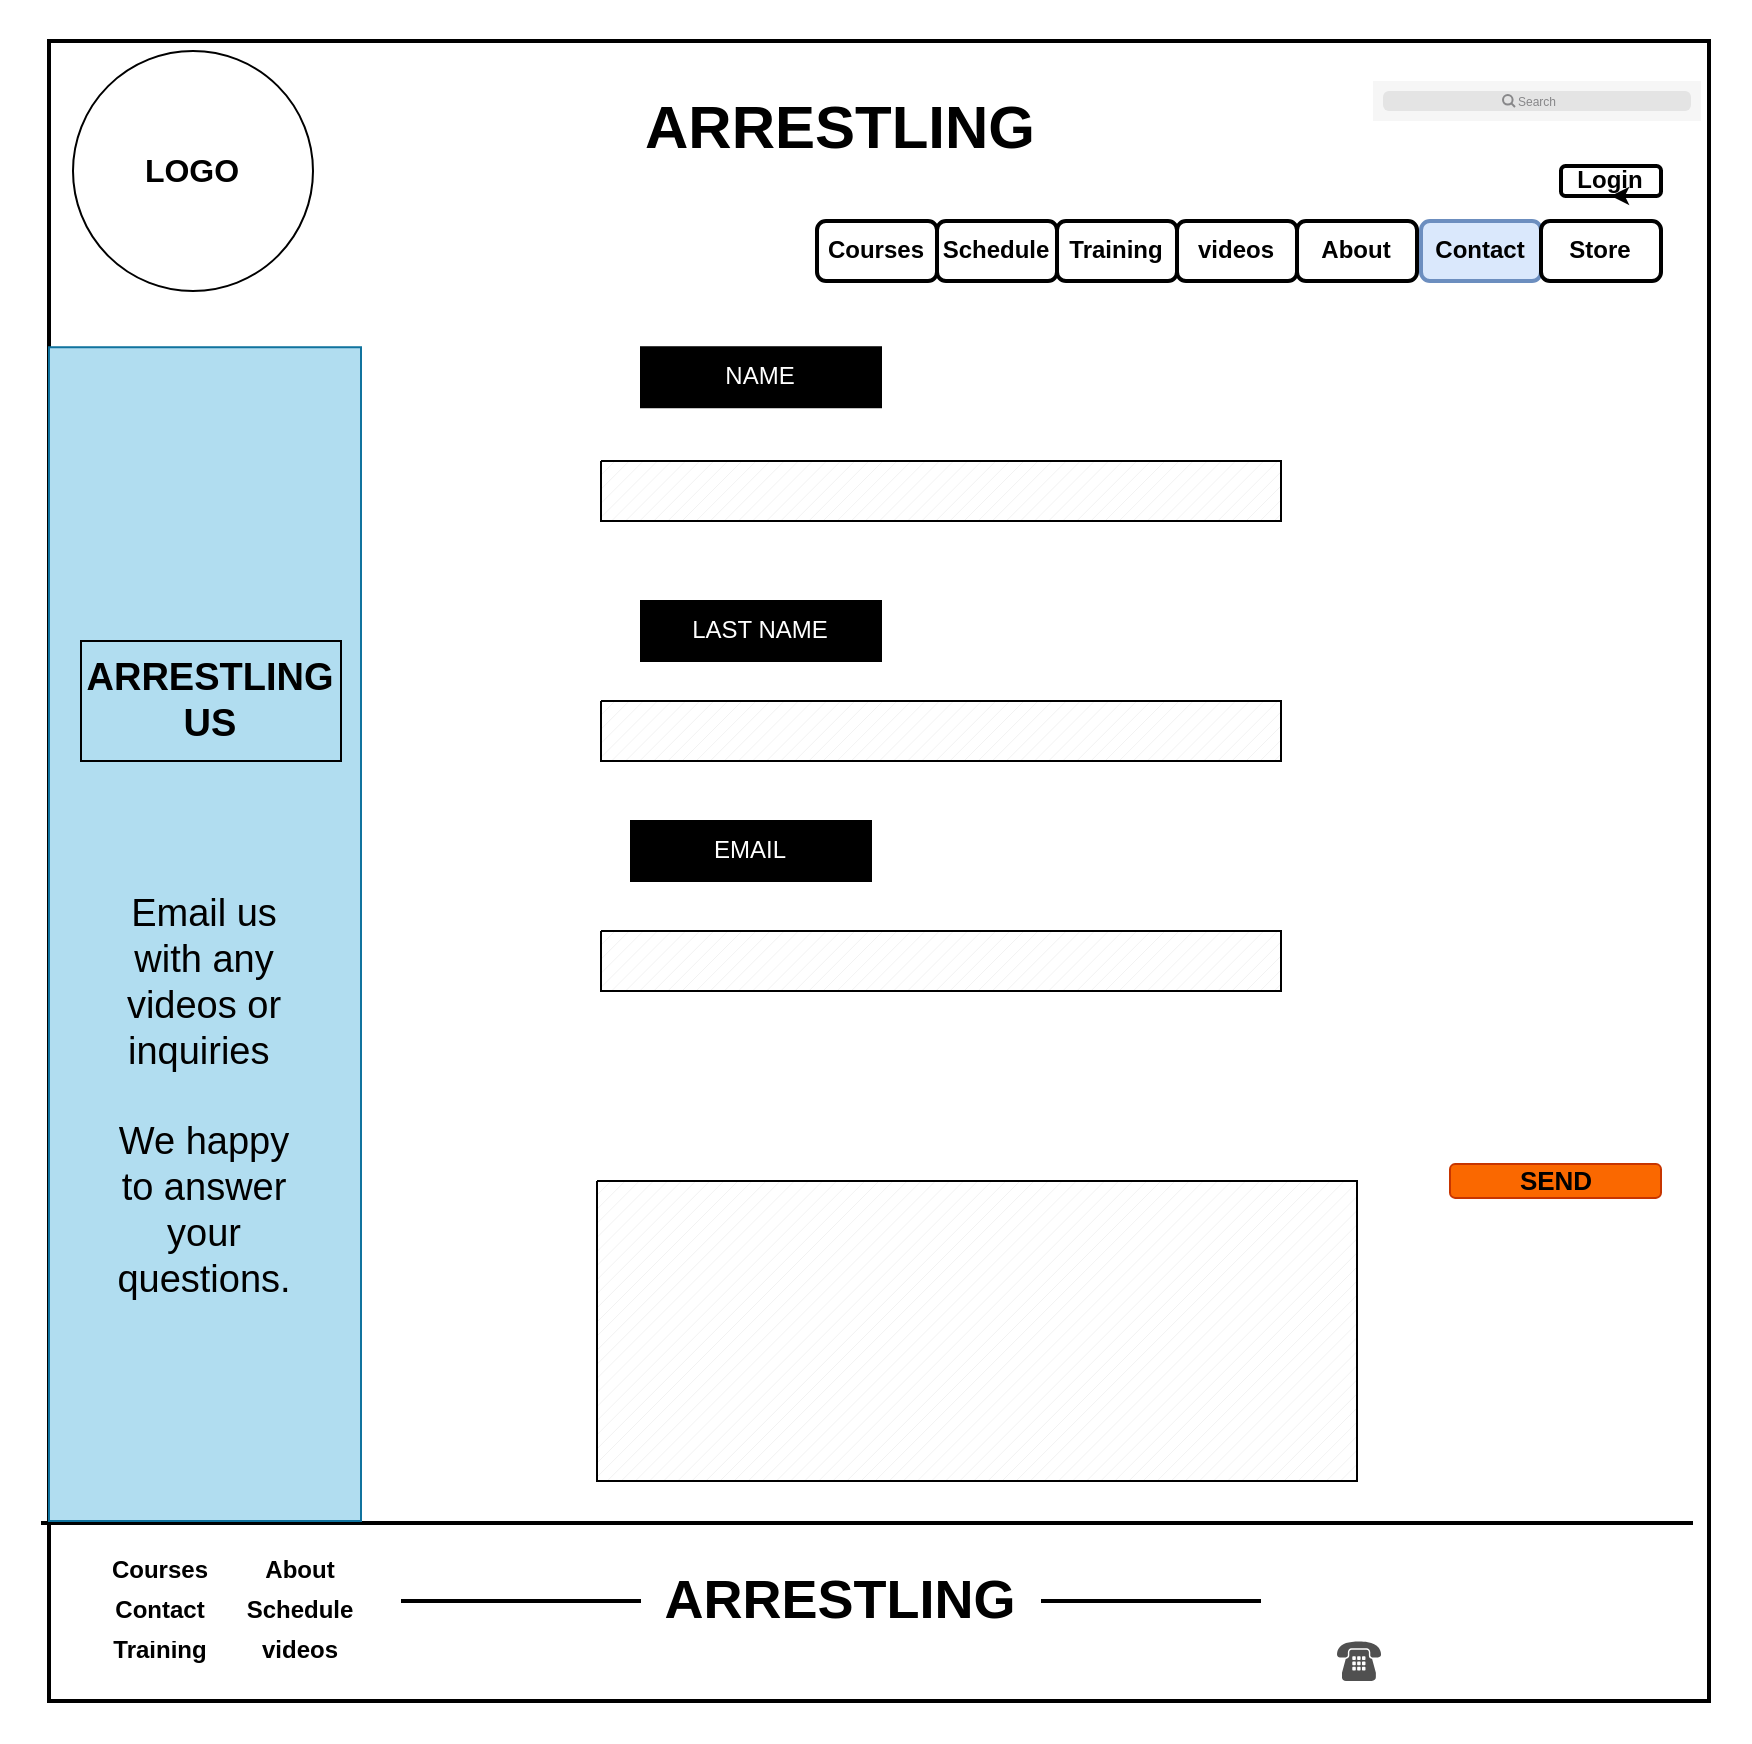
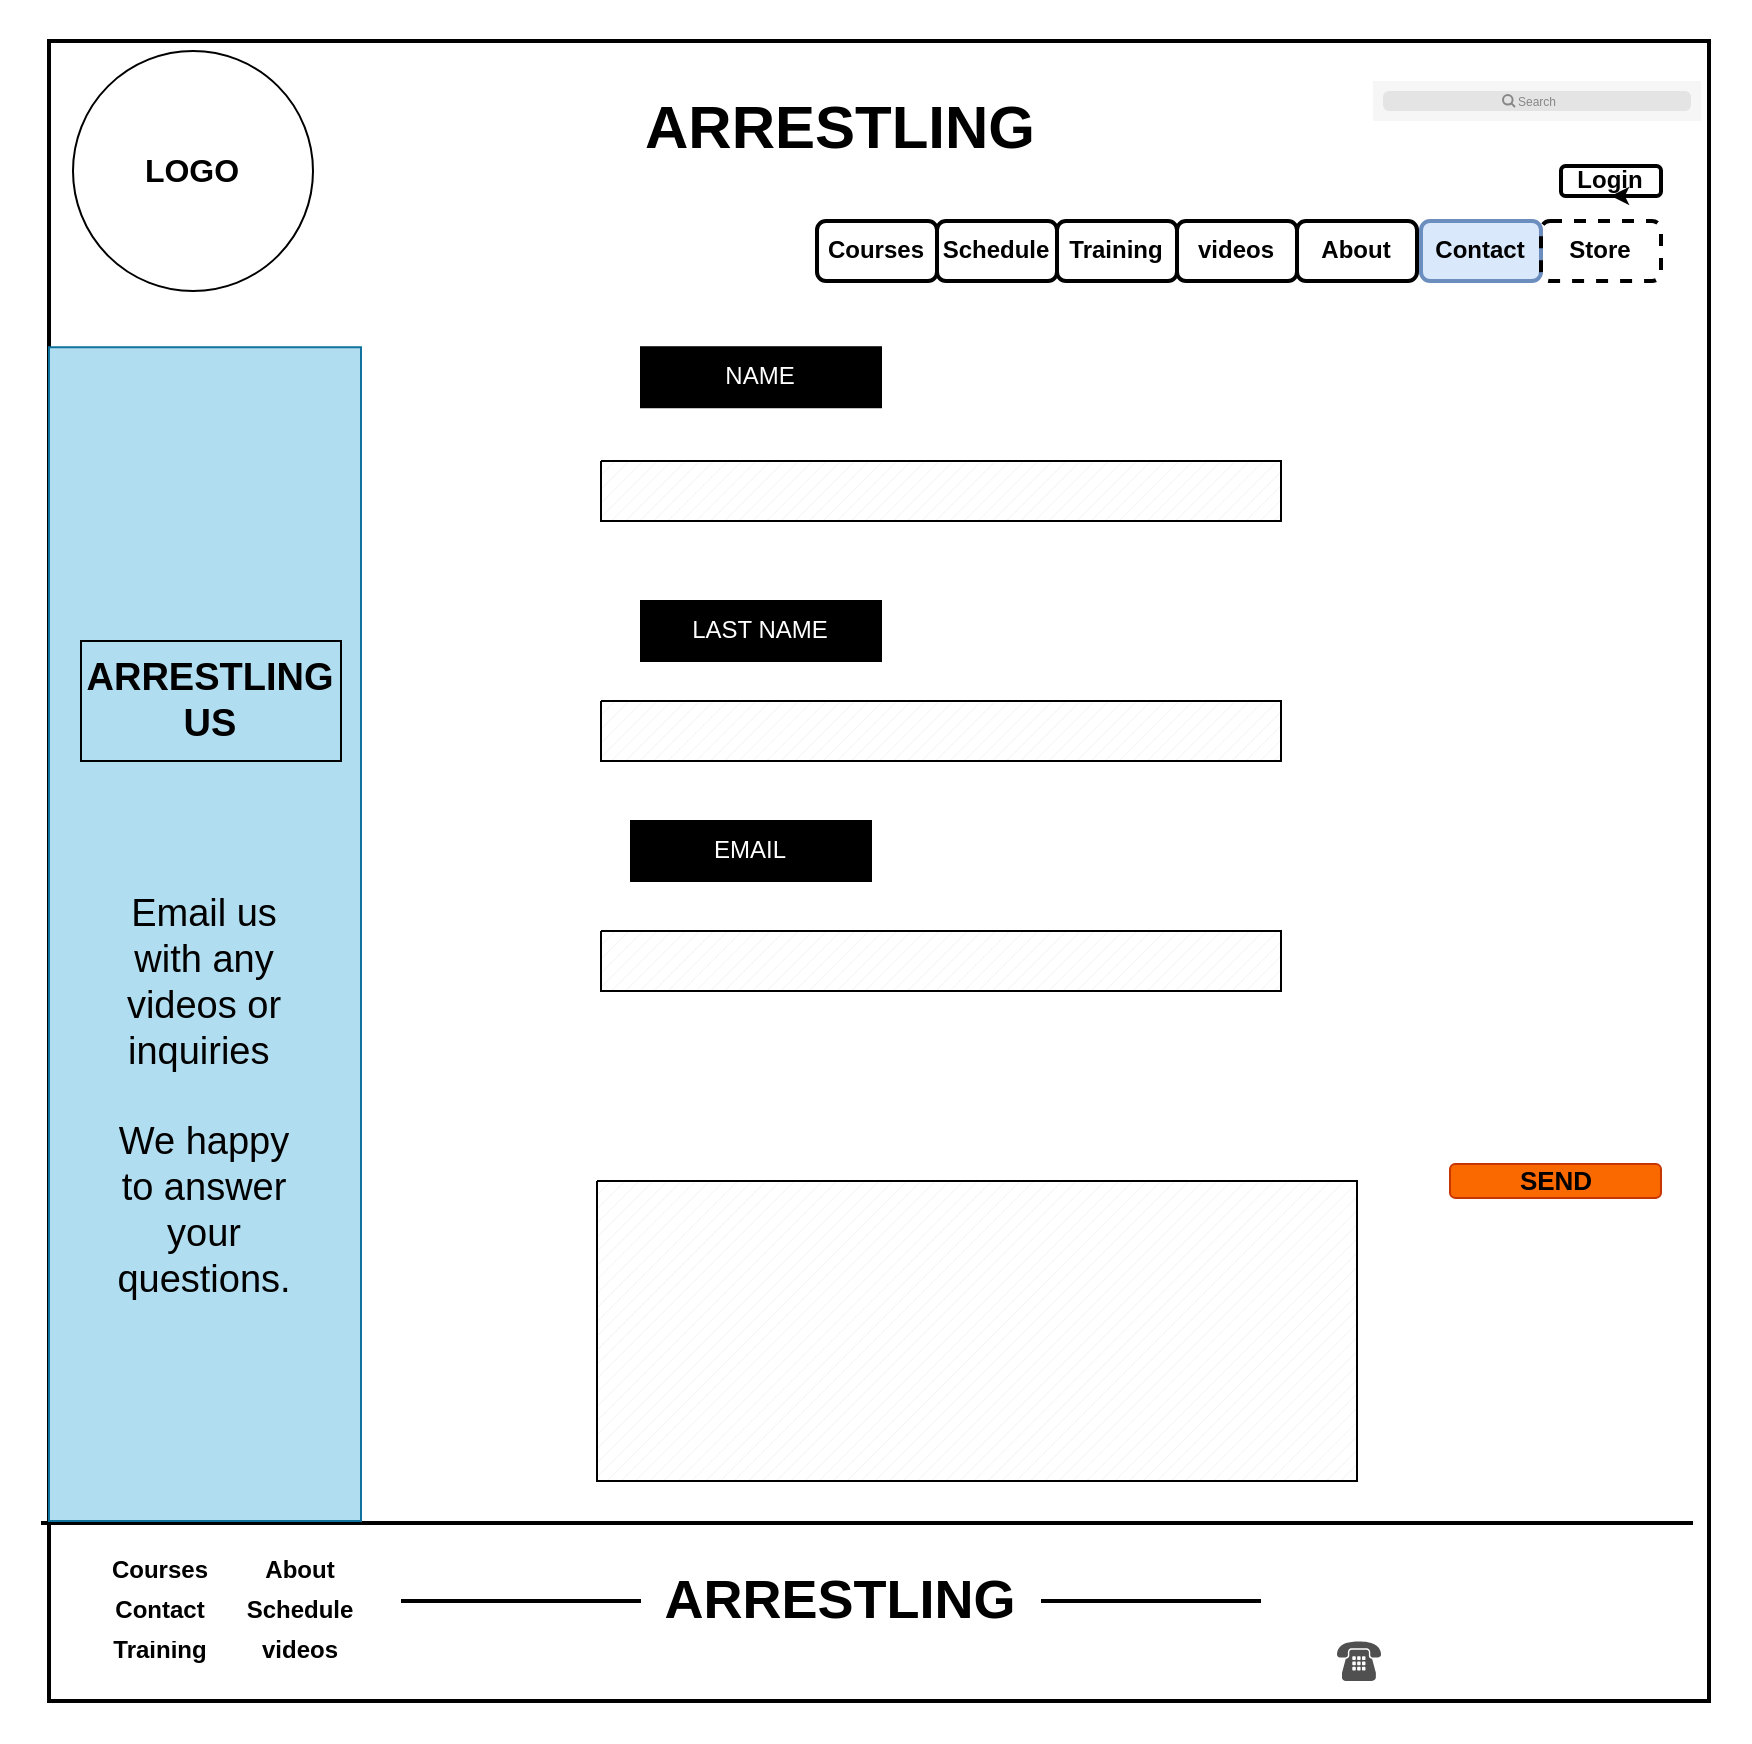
- <mxCell id="10" value="&lt;b&gt;Store&lt;/b&gt;" style="rounded=1;whiteSpace=wrap;html=1;strokeColor=#000000;strokeWidth=2;fillColor=none;" vertex="1" parent="1"><mxGeometry x="770" y="110" width="60" height="30" as="geometry" /></mxCell>
+ <mxCell id="10" value="&lt;b&gt;Store&lt;/b&gt;" style="rounded=1;whiteSpace=wrap;html=1;strokeColor=#000000;strokeWidth=2;fillColor=none;dashed=1;" vertex="1" parent="1"><mxGeometry x="770" y="110" width="60" height="30" as="geometry" /></mxCell>
